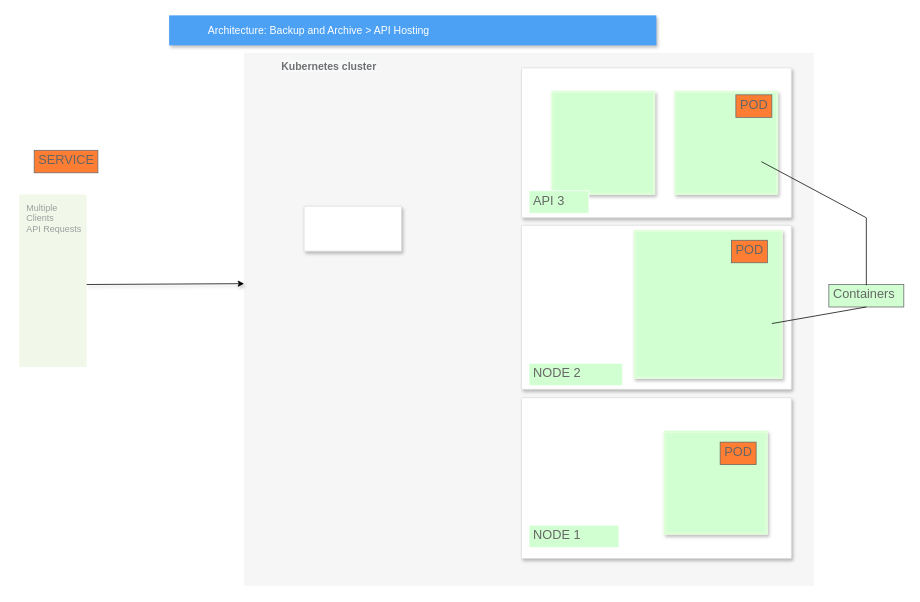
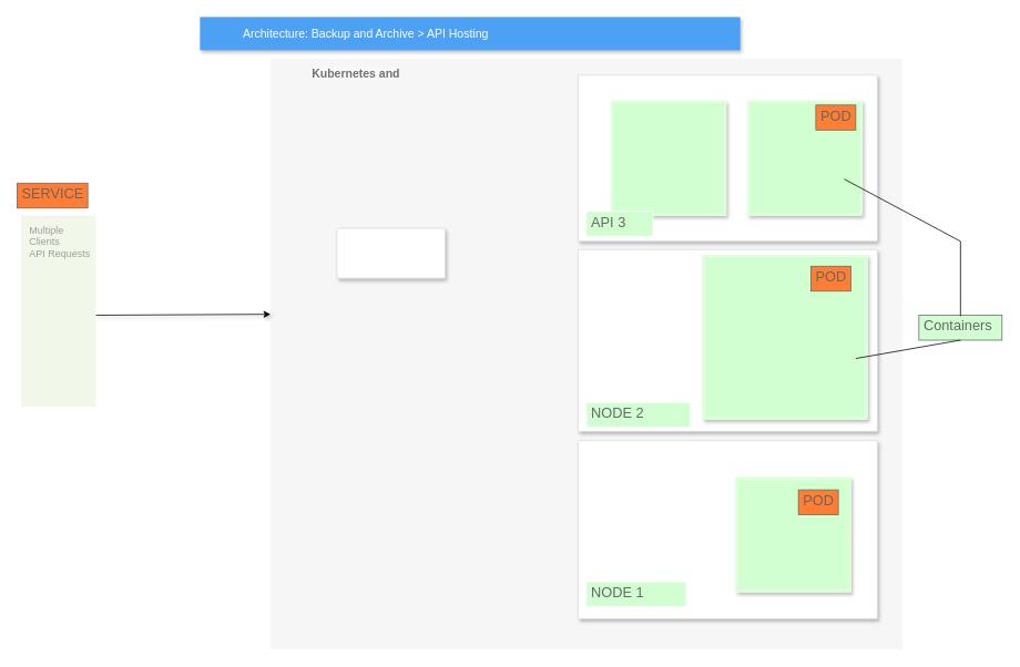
- <mxCell id="4" value="Architecture: Backup and Archive &amp;gt; API Hosting" style="fillColor=#4DA1F5;strokeColor=none;shadow=1;gradientColor=none;fontSize=14;align=left;spacingLeft=50;fontColor=#ffffff;html=1;" parent="1" vertex="1"><mxGeometry x="225" y="20" width="650" height="40" as="geometry" /></mxCell>
+ <mxCell id="4" value="Architecture: Backup and Archive &amp;gt; API Hosting" style="fillColor=#4DA1F5;strokeColor=none;shadow=1;gradientColor=none;fontSize=14;align=left;spacingLeft=50;fontColor=#ffffff;html=1;" parent="1" vertex="1"><mxGeometry x="240" y="20" width="650" height="40" as="geometry" /></mxCell>
- <mxCell id="2" value="&lt;meta charset=&quot;utf-8&quot;&gt;&lt;b style=&quot;color: rgb(113, 113, 113); font-family: Helvetica; font-size: 14px; font-style: normal; font-variant-ligatures: normal; font-variant-caps: normal; letter-spacing: normal; orphans: 2; text-align: left; text-indent: 0px; text-transform: none; widows: 2; word-spacing: 0px; -webkit-text-stroke-width: 0px; background-color: rgb(248, 249, 250); text-decoration-thickness: initial; text-decoration-style: initial; text-decoration-color: initial;&quot;&gt;Kubernetes cluster&lt;/b&gt;" style="fillColor=#F6F6F6;strokeColor=none;shadow=0;gradientColor=none;fontSize=14;align=left;spacing=10;fontColor=#717171;9E9E9E;verticalAlign=top;spacingTop=-4;fontStyle=0;spacingLeft=40;html=1;" parent="1" vertex="1"><mxGeometry x="325" y="70" width="760" height="711" as="geometry" /></mxCell>
+ <mxCell id="2" value="&lt;meta charset=&quot;utf-8&quot;&gt;&lt;b style=&quot;color: rgb(113, 113, 113); font-family: Helvetica; font-size: 14px; font-style: normal; font-variant-ligatures: normal; font-variant-caps: normal; letter-spacing: normal; orphans: 2; text-align: left; text-indent: 0px; text-transform: none; widows: 2; word-spacing: 0px; -webkit-text-stroke-width: 0px; background-color: rgb(248, 249, 250); text-decoration-thickness: initial; text-decoration-style: initial; text-decoration-color: initial;&quot;&gt;Kubernetes and&lt;/b&gt;" style="fillColor=#F6F6F6;strokeColor=none;shadow=0;gradientColor=none;fontSize=14;align=left;spacing=10;fontColor=#717171;9E9E9E;verticalAlign=top;spacingTop=-4;fontStyle=0;spacingLeft=40;html=1;" parent="1" vertex="1"><mxGeometry x="325" y="70" width="760" height="711" as="geometry" /></mxCell>
- <mxCell id="29" value="SERVICE" style="strokeWidth=1;shadow=0;dashed=0;align=center;html=1;shape=mxgraph.mockup.text.textBox;fontColor=#666666;align=left;fontSize=17;spacingLeft=4;spacingTop=-3;strokeColor=#666666;mainText=;fillColor=#FF7E33;" vertex="1" parent="1"><mxGeometry x="45" y="200" width="85" height="30" as="geometry" /></mxCell>
+ <mxCell id="29" value="SERVICE" style="strokeWidth=1;shadow=0;dashed=0;align=center;html=1;shape=mxgraph.mockup.text.textBox;fontColor=#666666;align=left;fontSize=17;spacingLeft=4;spacingTop=-3;strokeColor=#666666;mainText=;fillColor=#FF7E33;" vertex="1" parent="1"><mxGeometry x="20" y="220" width="85" height="30" as="geometry" /></mxCell>
